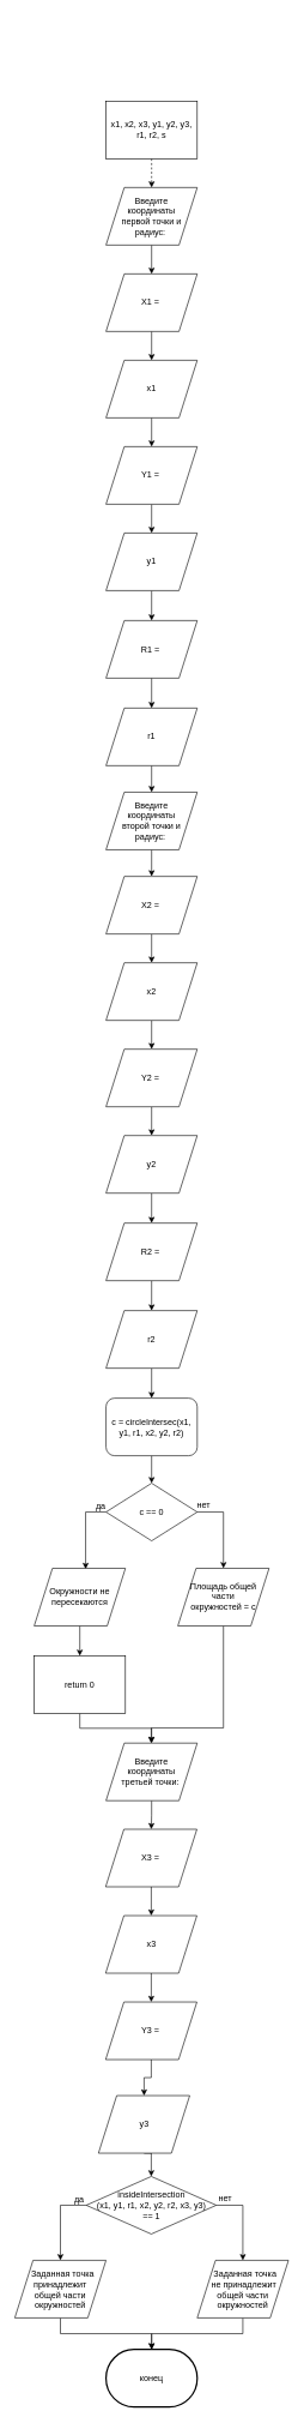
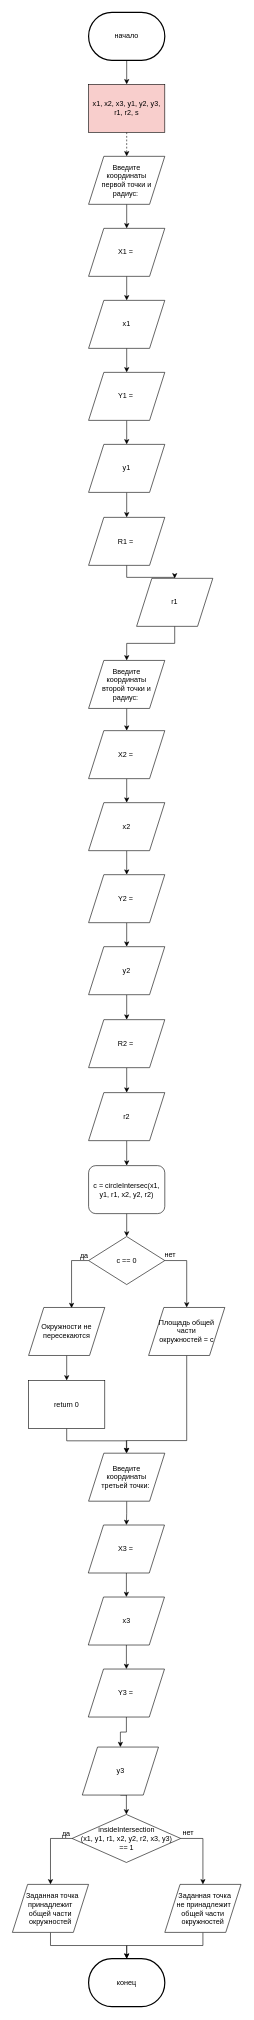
+ <mxCell id="3" value="начало" style="strokeWidth=2;html=1;shape=mxgraph.flowchart.terminator;whiteSpace=wrap;" vertex="1" parent="1"><mxGeometry x="147" width="127" height="80" as="geometry" y="20" /></mxCell>
+ <mxCell id="2" style="edgeStyle=orthogonalEdgeStyle;rounded=0;orthogonalLoop=1;jettySize=auto;html=1;exitX=0.5;exitY=1;exitDx=0;exitDy=0;exitPerimeter=0;entryX=0.5;entryY=0;entryDx=0;entryDy=0;" edge="1" parent="1" source="3" target="5"><mxGeometry relative="1" as="geometry" /></mxCell>
- <mxCell id="5" value="x1, x2, x3, y1, y2, y3, r1, r2, s" style="rounded=0;whiteSpace=wrap;html=1;" vertex="1" parent="1"><mxGeometry x="147" y="140" width="127" height="80" as="geometry" /></mxCell>
+ <mxCell id="5" value="x1, x2, x3, y1, y2, y3, r1, r2, s" style="rounded=0;whiteSpace=wrap;html=1;fillColor=#f8cecc;" vertex="1" parent="1"><mxGeometry x="147" y="140" width="127" height="80" as="geometry" /></mxCell>
- <mxCell id="17" value="r1" style="shape=parallelogram;perimeter=parallelogramPerimeter;whiteSpace=wrap;html=1;" vertex="1" parent="1"><mxGeometry x="147" y="983.2" width="127" height="80" as="geometry" /></mxCell>
+ <mxCell id="17" value="r1" style="shape=parallelogram;perimeter=parallelogramPerimeter;whiteSpace=wrap;html=1;" vertex="1" parent="1"><mxGeometry x="227" y="963.2" width="127" height="80" as="geometry" /></mxCell>
